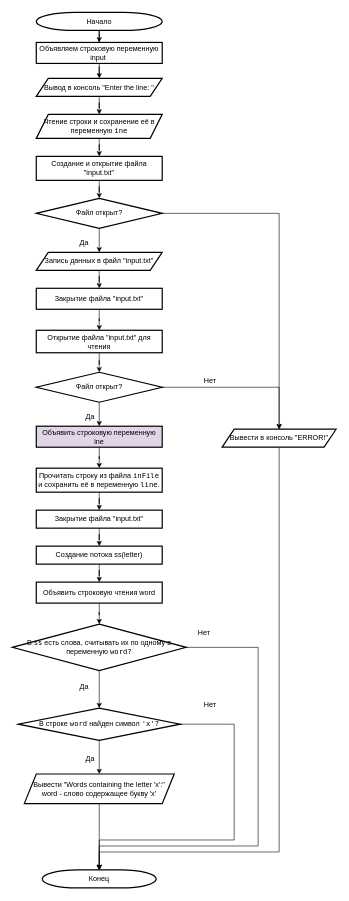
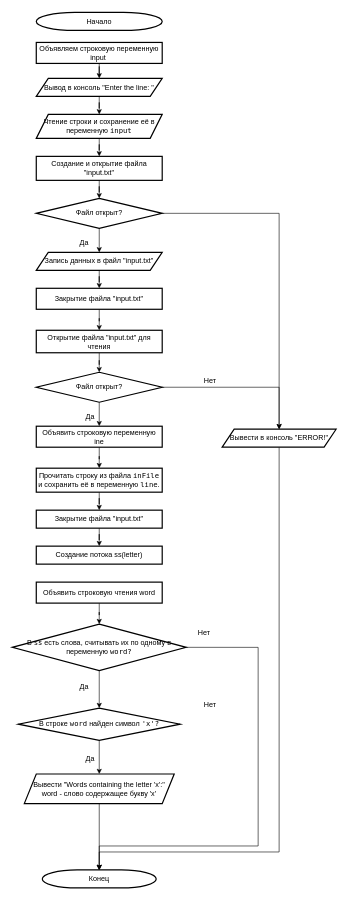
- <mxCell id="2" value="" style="edgeStyle=orthogonalEdgeStyle;rounded=0;orthogonalLoop=1;jettySize=auto;html=1;" edge="1" parent="1" source="3" target="6"><mxGeometry relative="1" as="geometry" /></mxCell>
- <mxCell id="10" value="Чтение строки и сохранение её в переменную &lt;code data-end=&quot;133&quot; data-start=&quot;126&quot;&gt;ine&lt;/code&gt;" style="shape=parallelogram;perimeter=parallelogramPerimeter;whiteSpace=wrap;html=1;fixedSize=1;strokeWidth=2;" vertex="1" parent="1"><mxGeometry x="60" y="190" width="210" height="40" as="geometry" /></mxCell>
+ <mxCell id="10" value="Чтение строки и сохранение её в переменную &lt;code data-end=&quot;133&quot; data-start=&quot;126&quot;&gt;input&lt;/code&gt;" style="shape=parallelogram;perimeter=parallelogramPerimeter;whiteSpace=wrap;html=1;fixedSize=1;strokeWidth=2;" vertex="1" parent="1"><mxGeometry x="60" y="190" width="210" height="40" as="geometry" /></mxCell>
- <mxCell id="29" value="Объявить строковую переменную ine" style="whiteSpace=wrap;html=1;strokeWidth=2;fillColor=#e1d5e7;" vertex="1" parent="1"><mxGeometry x="60" y="710" width="210" height="35" as="geometry" /></mxCell>
+ <mxCell id="29" value="Объявить строковую переменную ine" style="whiteSpace=wrap;html=1;strokeWidth=2;" vertex="1" parent="1"><mxGeometry x="60" y="710" width="210" height="35" as="geometry" /></mxCell>
- <mxCell id="36" value="" style="edgeStyle=orthogonalEdgeStyle;rounded=0;orthogonalLoop=1;jettySize=auto;html=1;" edge="1" parent="1" source="37" target="39"><mxGeometry relative="1" as="geometry" /></mxCell>
- <mxCell id="49" style="edgeStyle=orthogonalEdgeStyle;rounded=0;orthogonalLoop=1;jettySize=auto;html=1;exitX=1;exitY=0.5;exitDx=0;exitDy=0;entryX=0.5;entryY=0;entryDx=0;entryDy=0;entryPerimeter=0;" edge="1" parent="1" source="43" target="4"><mxGeometry relative="1" as="geometry"><Array as="points"><mxPoint x="390" y="1207" /><mxPoint x="390" y="1400" /><mxPoint x="165" y="1400" /></Array></mxGeometry></mxCell>
